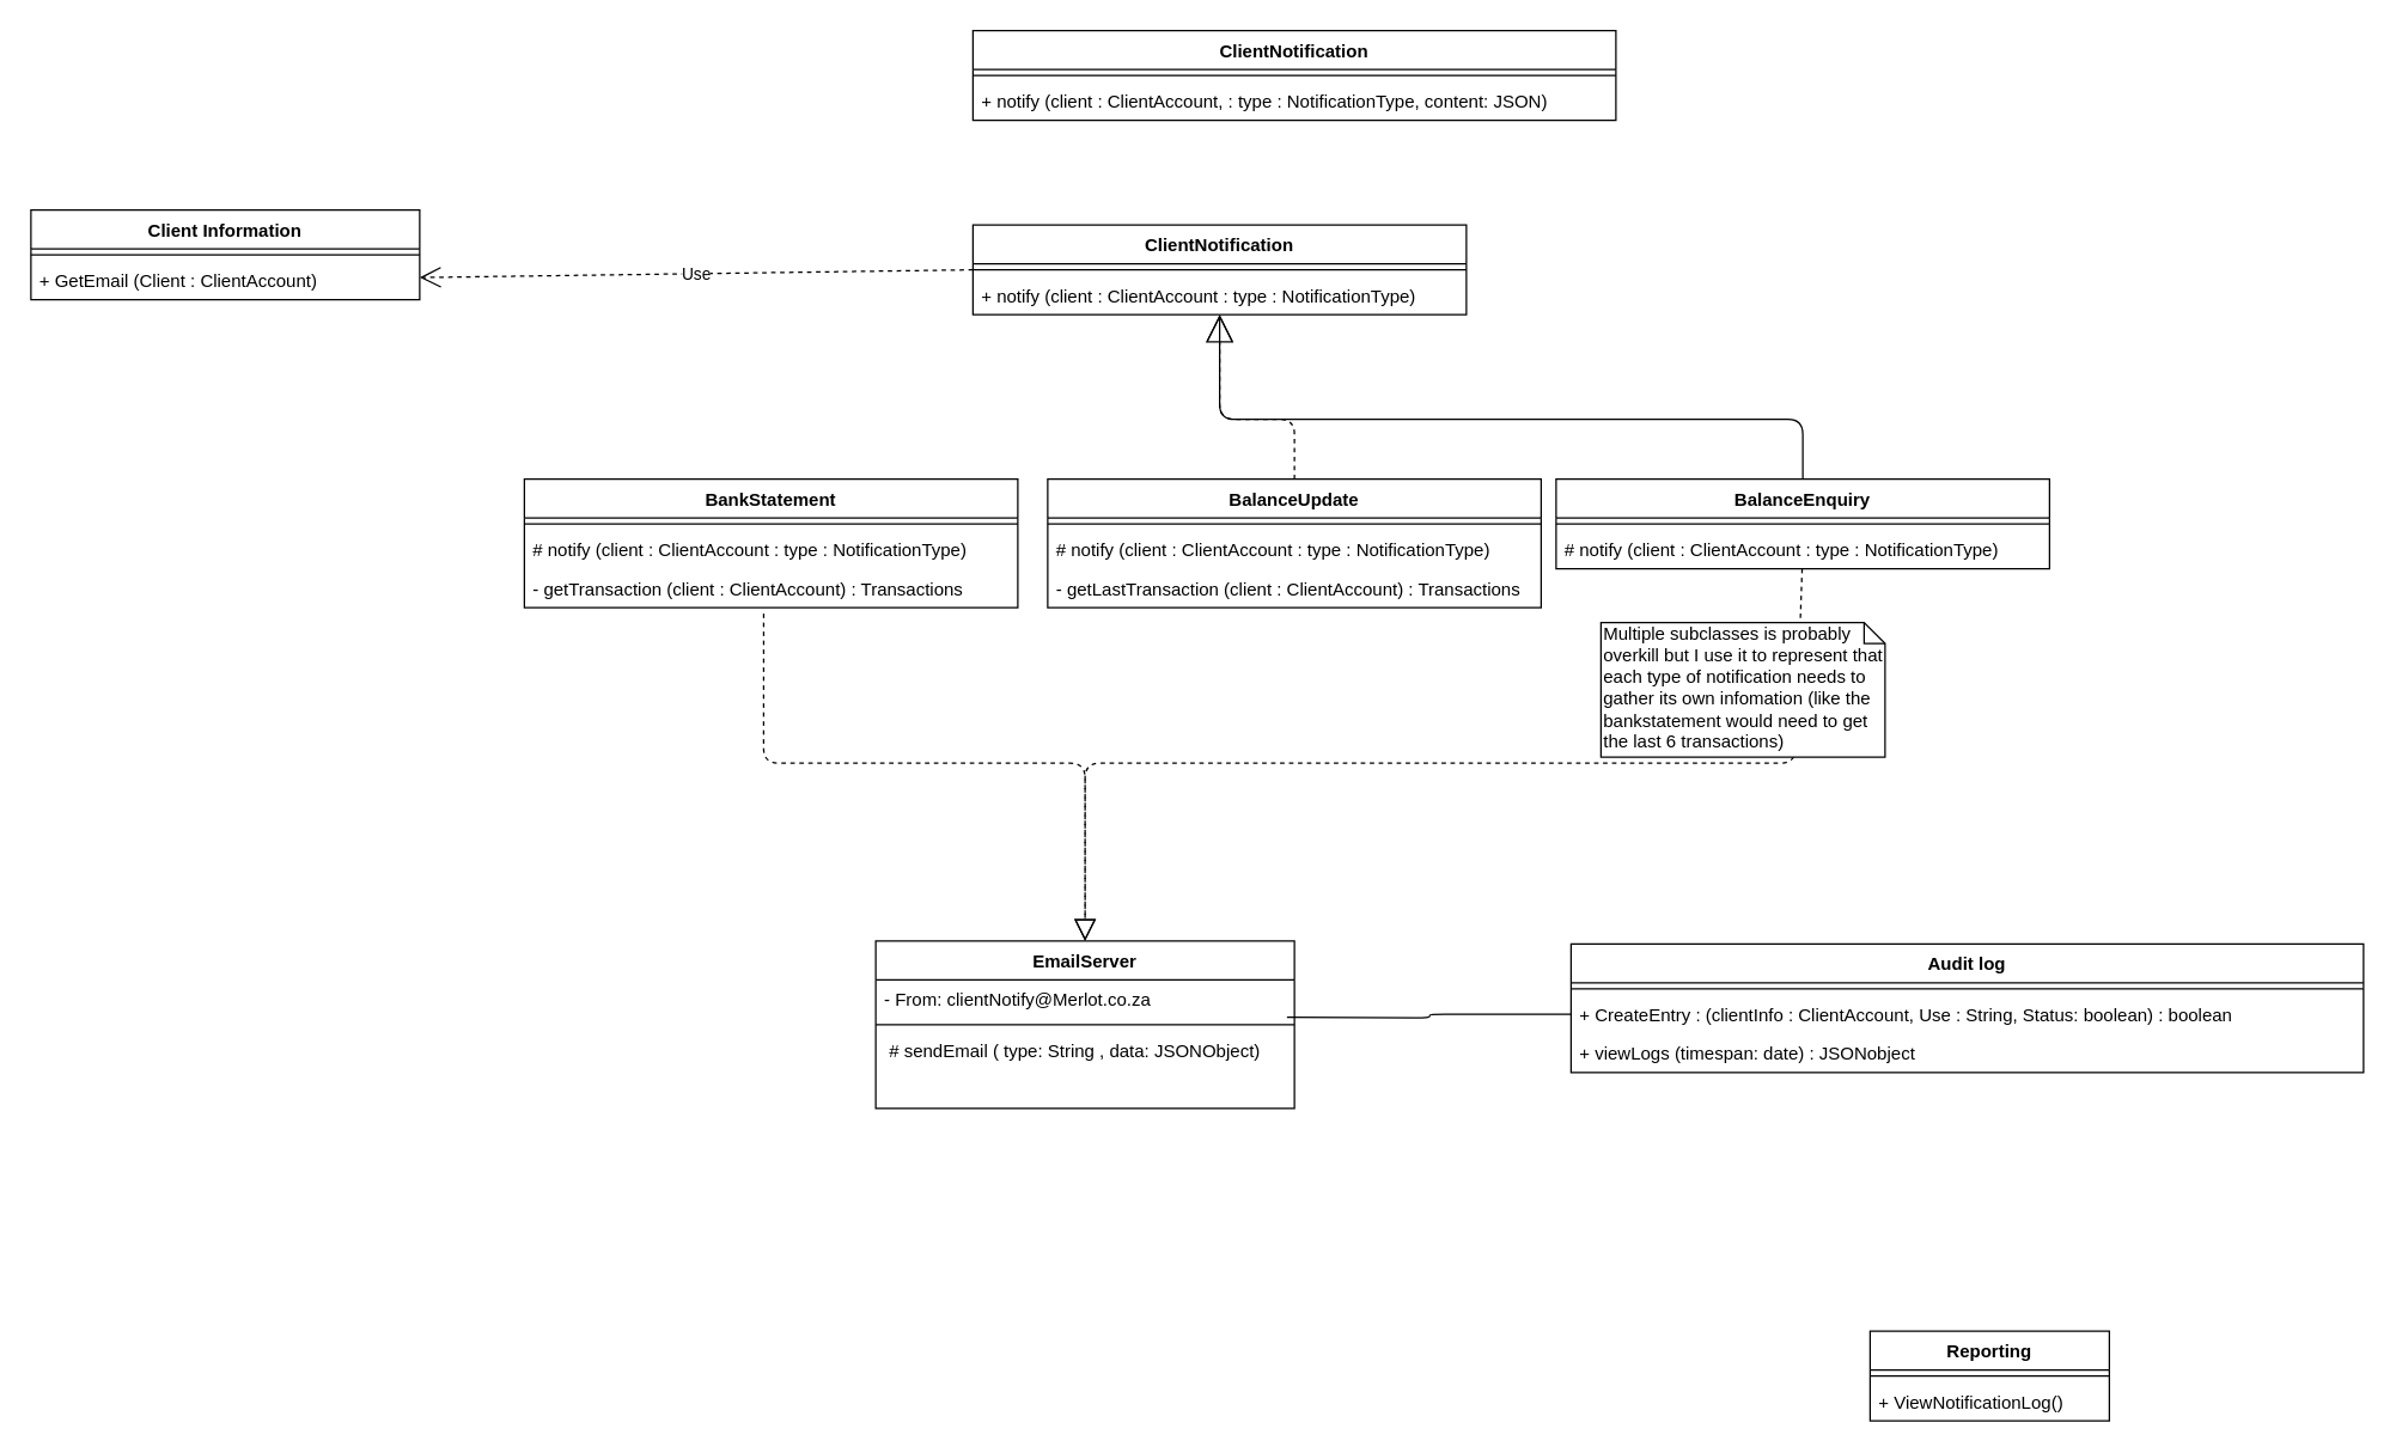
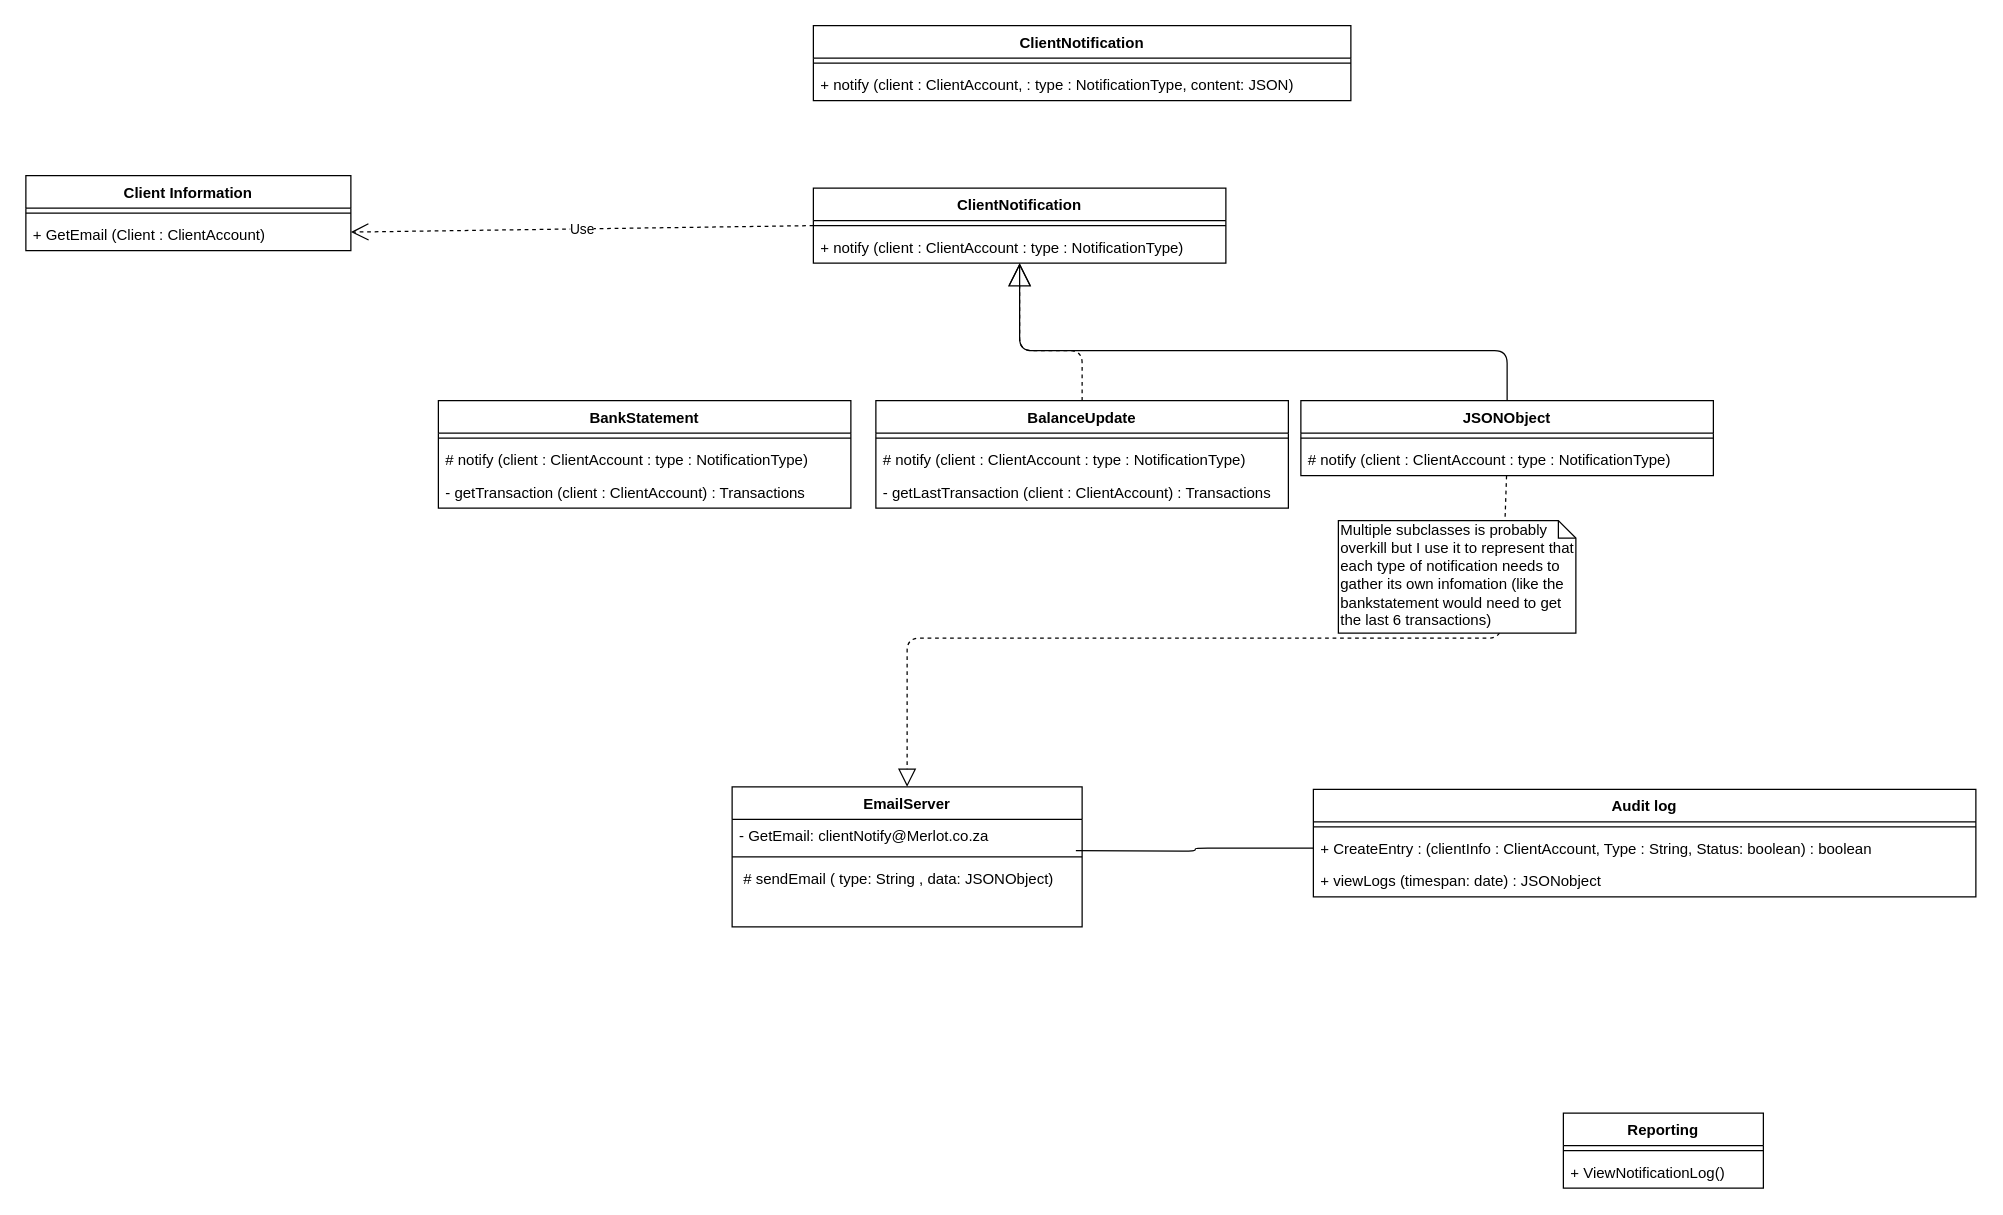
- <mxCell id="14" value="BalanceEnquiry" style="swimlane;fontStyle=1;align=center;verticalAlign=top;childLayout=stackLayout;horizontal=1;startSize=26;horizontalStack=0;resizeParent=1;resizeParentMax=0;resizeLast=0;collapsible=1;marginBottom=0;" parent="1" vertex="1"><mxGeometry x="1040" y="320" width="330" height="60" as="geometry" /></mxCell>
+ <mxCell id="14" value="JSONObject" style="swimlane;fontStyle=1;align=center;verticalAlign=top;childLayout=stackLayout;horizontal=1;startSize=26;horizontalStack=0;resizeParent=1;resizeParentMax=0;resizeLast=0;collapsible=1;marginBottom=0;" parent="1" vertex="1"><mxGeometry x="1040" y="320" width="330" height="60" as="geometry" /></mxCell>
- <mxCell id="27" value="" style="endArrow=block;dashed=1;endFill=0;endSize=12;html=1;exitX=0.485;exitY=1.154;exitDx=0;exitDy=0;exitPerimeter=0;entryX=0.5;entryY=0;entryDx=0;entryDy=0;" parent="1" source="8" target="18" edge="1"><mxGeometry width="160" relative="1" as="geometry"><mxPoint x="470" y="420" as="sourcePoint" /><mxPoint x="870" y="590" as="targetPoint" /><Array as="points"><mxPoint x="510" y="510" /><mxPoint x="725" y="510" /></Array></mxGeometry></mxCell>
- <mxCell id="19" value="- From: clientNotify@Merlot.co.za" style="text;strokeColor=none;fillColor=none;align=left;verticalAlign=top;spacingLeft=4;spacingRight=4;overflow=hidden;rotatable=0;points=[[0,0.5],[1,0.5]];portConstraint=eastwest;" parent="18" vertex="1"><mxGeometry y="26" width="280" height="26" as="geometry" /></mxCell>
+ <mxCell id="19" value="- GetEmail: clientNotify@Merlot.co.za" style="text;strokeColor=none;fillColor=none;align=left;verticalAlign=top;spacingLeft=4;spacingRight=4;overflow=hidden;rotatable=0;points=[[0,0.5],[1,0.5]];portConstraint=eastwest;" parent="18" vertex="1"><mxGeometry y="26" width="280" height="26" as="geometry" /></mxCell>
- <mxCell id="38" value="+ CreateEntry : (clientInfo : ClientAccount, Use : String, Status: boolean) : boolean" style="text;strokeColor=none;fillColor=none;align=left;verticalAlign=top;spacingLeft=4;spacingRight=4;overflow=hidden;rotatable=0;points=[[0,0.5],[1,0.5]];portConstraint=eastwest;" parent="36" vertex="1"><mxGeometry y="34" width="530" height="26" as="geometry" /></mxCell>
+ <mxCell id="38" value="+ CreateEntry : (clientInfo : ClientAccount, Type : String, Status: boolean) : boolean" style="text;strokeColor=none;fillColor=none;align=left;verticalAlign=top;spacingLeft=4;spacingRight=4;overflow=hidden;rotatable=0;points=[[0,0.5],[1,0.5]];portConstraint=eastwest;" parent="36" vertex="1"><mxGeometry y="34" width="530" height="26" as="geometry" /></mxCell>
